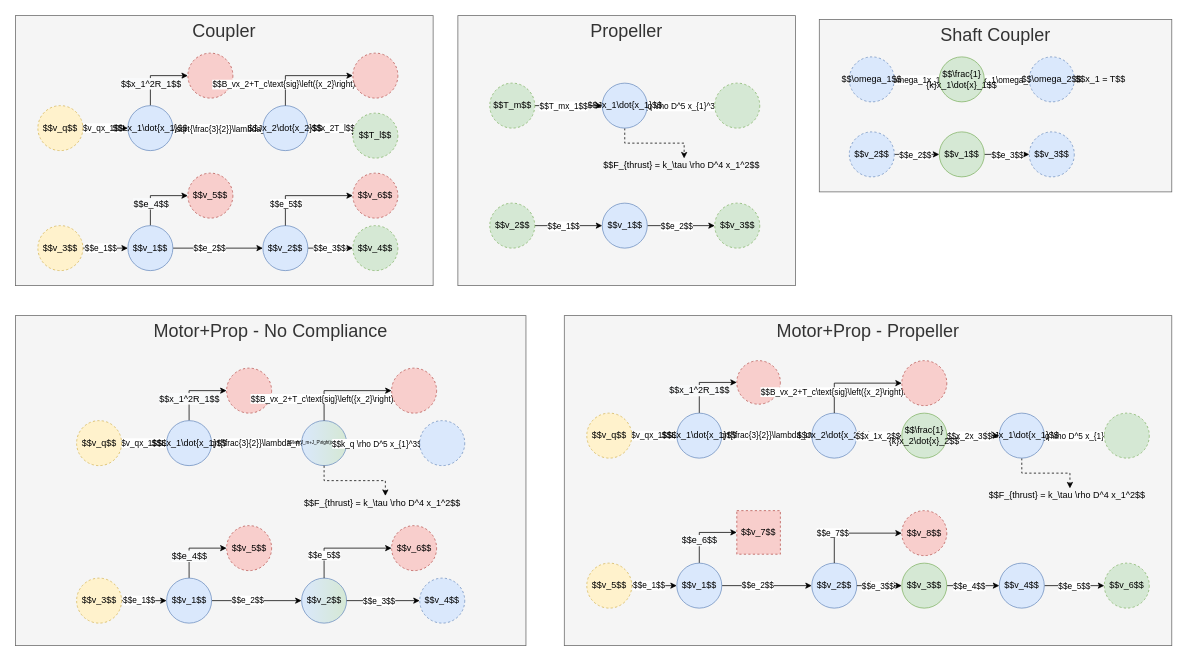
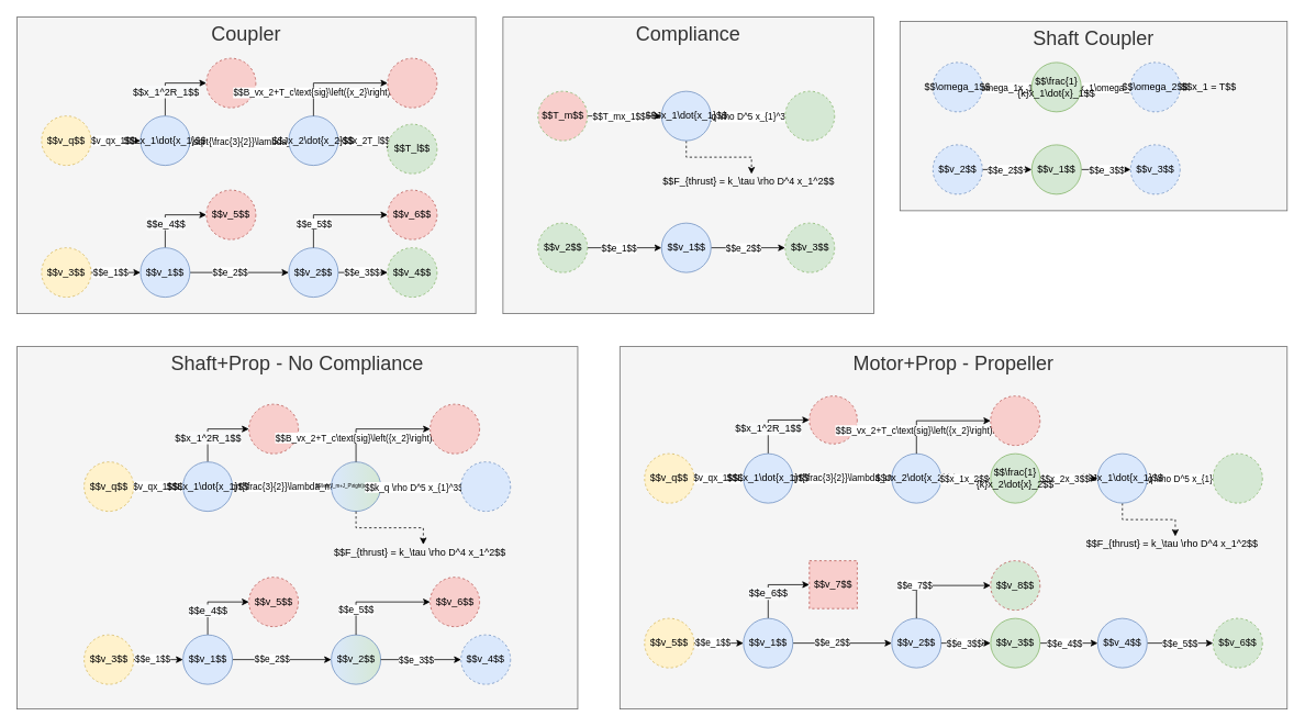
- <mxCell id="3" value="&lt;font style=&quot;font-size: 24px&quot;&gt;Propeller&lt;/font&gt;" style="rounded=0;whiteSpace=wrap;html=1;fontSize=6;fillColor=#f5f5f5;strokeColor=#666666;fontColor=#333333;labelPosition=center;verticalLabelPosition=middle;align=center;verticalAlign=top;" parent="1" vertex="1"><mxGeometry x="610" y="20" width="450" height="360" as="geometry" /></mxCell>
+ <mxCell id="3" value="&lt;font style=&quot;font-size: 24px&quot;&gt;Compliance&lt;/font&gt;" style="rounded=0;whiteSpace=wrap;html=1;fontSize=6;fillColor=#f5f5f5;strokeColor=#666666;fontColor=#333333;labelPosition=center;verticalLabelPosition=middle;align=center;verticalAlign=top;" parent="1" vertex="1"><mxGeometry x="610" y="20" width="450" height="360" as="geometry" /></mxCell>
- <mxCell id="39" value="$$T_m$$" style="ellipse;whiteSpace=wrap;html=1;aspect=fixed;dashed=1;fillColor=#d5e8d4;strokeColor=#82b366;" parent="1" vertex="1"><mxGeometry x="652.5" y="110" width="60" height="60" as="geometry" /></mxCell>
+ <mxCell id="39" value="$$T_m$$" style="ellipse;whiteSpace=wrap;html=1;aspect=fixed;dashed=1;fillColor=#f8cecc;strokeColor=#82b366;" parent="1" vertex="1"><mxGeometry x="652.5" y="110" width="60" height="60" as="geometry" /></mxCell>
- <mxCell id="2" value="&lt;font style=&quot;font-size: 24px&quot;&gt;Motor+Prop - No Compliance&lt;/font&gt;" style="rounded=0;whiteSpace=wrap;html=1;fontSize=6;fillColor=#f5f5f5;strokeColor=#666666;fontColor=#333333;labelPosition=center;verticalLabelPosition=middle;align=center;verticalAlign=top;" parent="1" vertex="1"><mxGeometry x="20" y="420" width="680.78" height="440" as="geometry" /></mxCell>
+ <mxCell id="2" value="&lt;font style=&quot;font-size: 24px&quot;&gt;Shaft+Prop - No Compliance&lt;/font&gt;" style="rounded=0;whiteSpace=wrap;html=1;fontSize=6;fillColor=#f5f5f5;strokeColor=#666666;fontColor=#333333;labelPosition=center;verticalLabelPosition=middle;align=center;verticalAlign=top;" parent="1" vertex="1"><mxGeometry x="20" y="420" width="680.78" height="440" as="geometry" /></mxCell>
- <mxCell id="140" value="$$v_8$$" style="ellipse;whiteSpace=wrap;html=1;aspect=fixed;dashed=1;fillColor=#f8cecc;strokeColor=#b85450;" vertex="1" parent="1"><mxGeometry x="1201.89" y="680" width="60" height="60" as="geometry" /></mxCell>
+ <mxCell id="140" value="$$v_8$$" style="ellipse;whiteSpace=wrap;html=1;aspect=fixed;dashed=1;fillColor=#d5e8d4;strokeColor=#b85450;" vertex="1" parent="1"><mxGeometry x="1201.89" y="680" width="60" height="60" as="geometry" /></mxCell>
